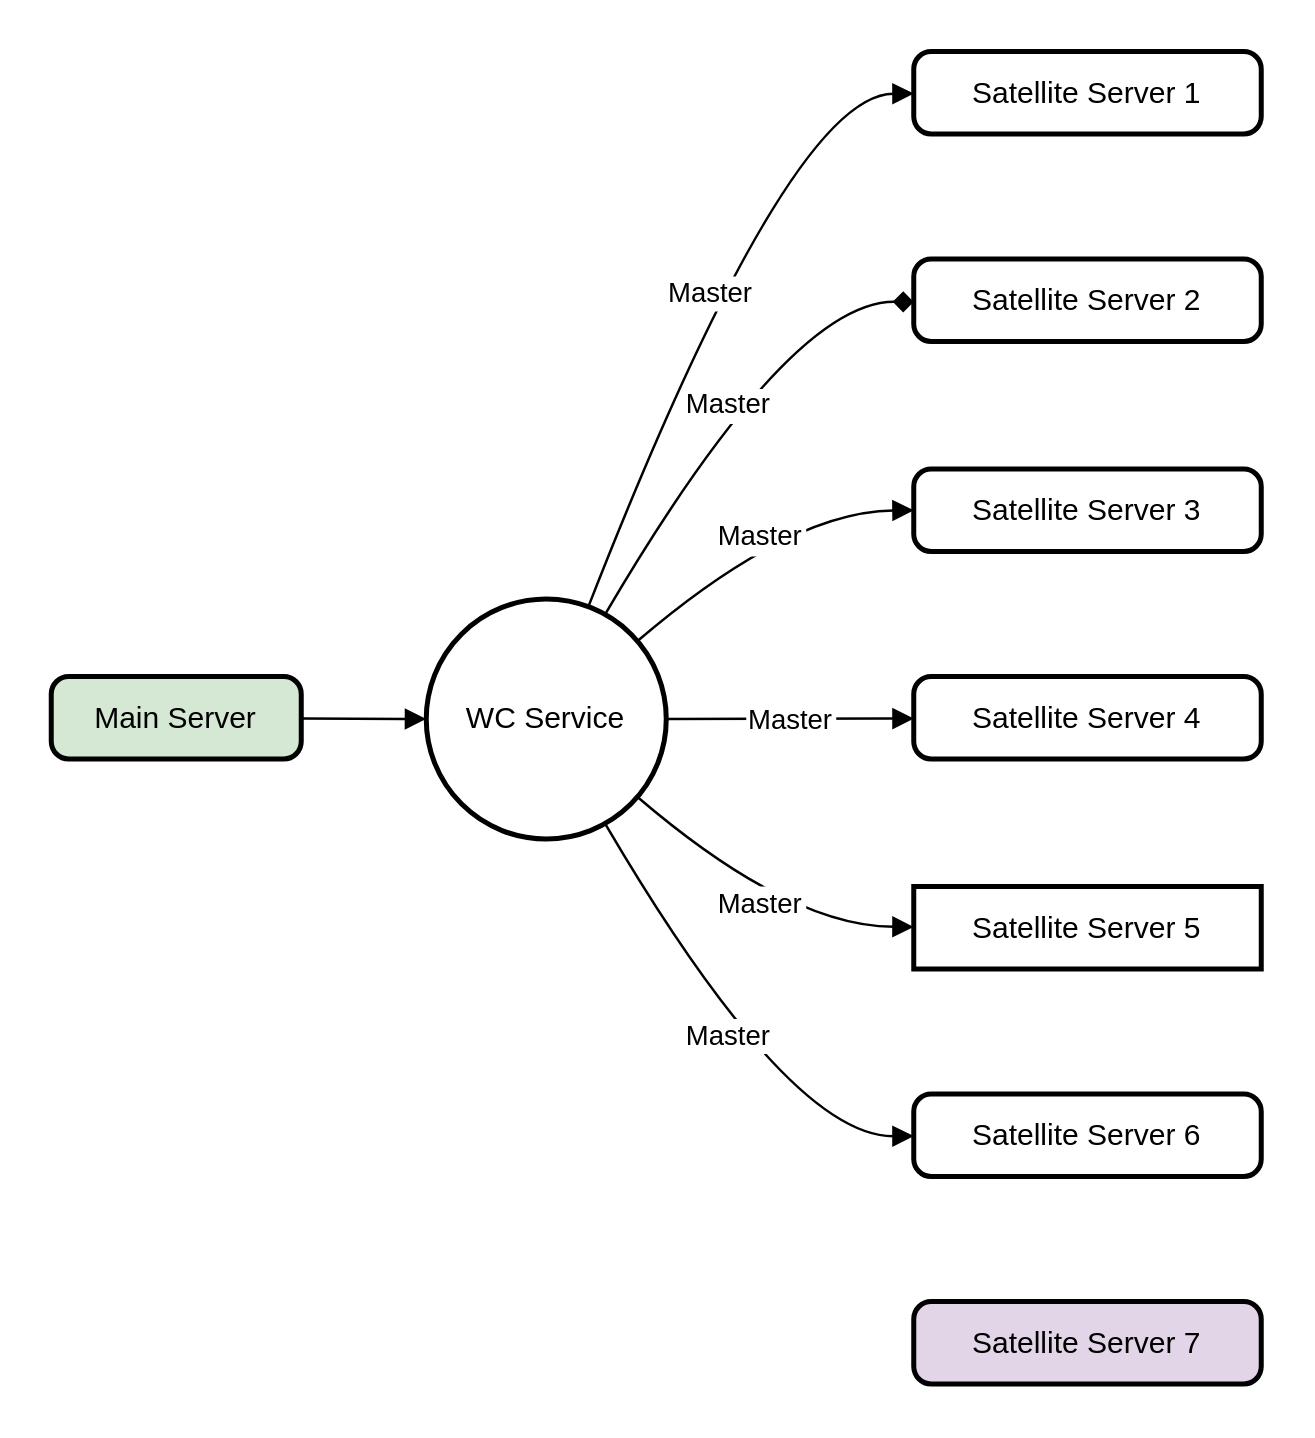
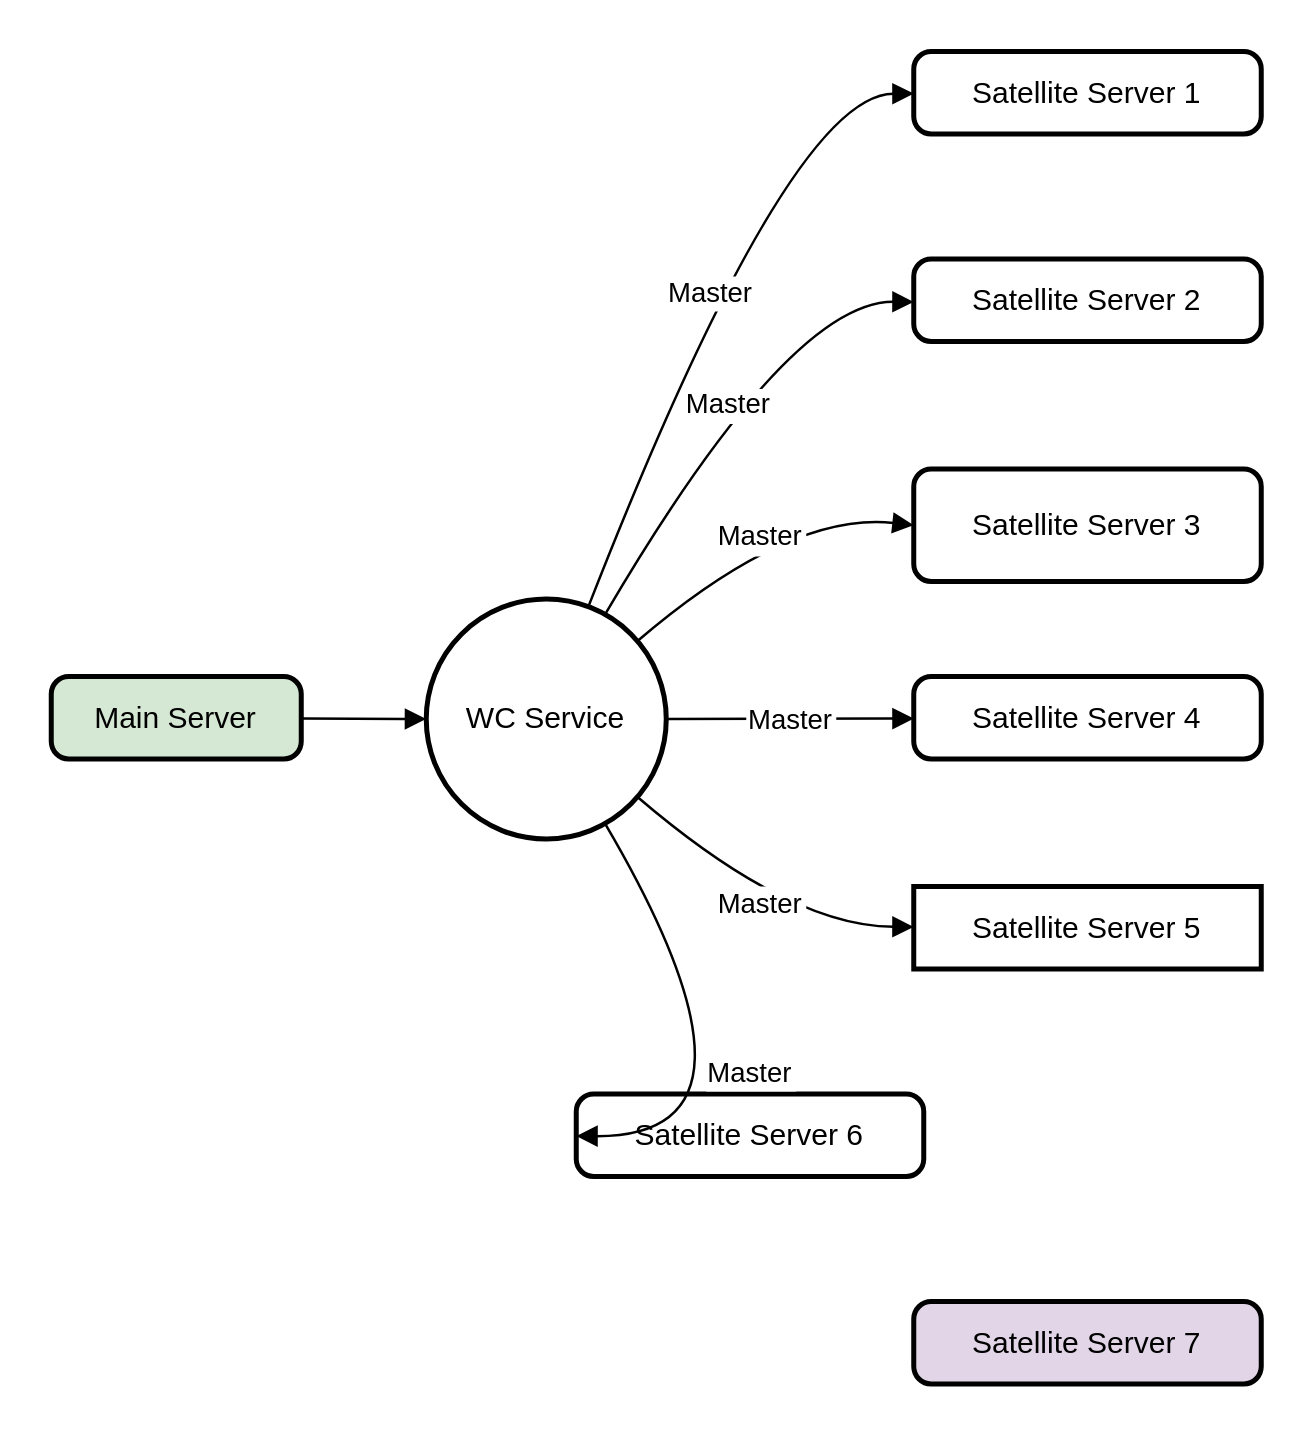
- <mxCell id="13" value="Master" style="curved=1;startArrow=none;endArrow=diamond;exitX=0.79;exitY=0;entryX=0;entryY=0.52;" edge="1" parent="1" source="10" target="4"><mxGeometry relative="1" as="geometry"><Array as="points"><mxPoint x="315" y="120" /></Array></mxGeometry></mxCell>
+ <mxCell id="13" value="Master" style="curved=1;startArrow=none;endArrow=block;exitX=0.79;exitY=0;entryX=0;entryY=0.52;" edge="1" parent="1" source="10" target="4"><mxGeometry relative="1" as="geometry"><Array as="points"><mxPoint x="315" y="120" /></Array></mxGeometry></mxCell>
- <mxCell id="5" value="Satellite Server 3" style="rounded=1;absoluteArcSize=1;arcSize=14;whiteSpace=wrap;strokeWidth=2;" vertex="1" parent="1"><mxGeometry x="365" y="187" width="139" height="33" as="geometry" /></mxCell>
+ <mxCell id="5" value="Satellite Server 3" style="rounded=1;absoluteArcSize=1;arcSize=14;whiteSpace=wrap;strokeWidth=2;" vertex="1" parent="1"><mxGeometry x="365" y="187" width="139" height="45" as="geometry" /></mxCell>
- <mxCell id="8" value="Satellite Server 6" style="rounded=1;absoluteArcSize=1;arcSize=14;whiteSpace=wrap;strokeWidth=2;" vertex="1" parent="1"><mxGeometry x="365" y="437" width="139" height="33" as="geometry" /></mxCell>
+ <mxCell id="8" value="Satellite Server 6" style="rounded=1;absoluteArcSize=1;arcSize=14;whiteSpace=wrap;strokeWidth=2;" vertex="1" parent="1"><mxGeometry x="230" y="437" width="139" height="33" as="geometry" /></mxCell>
